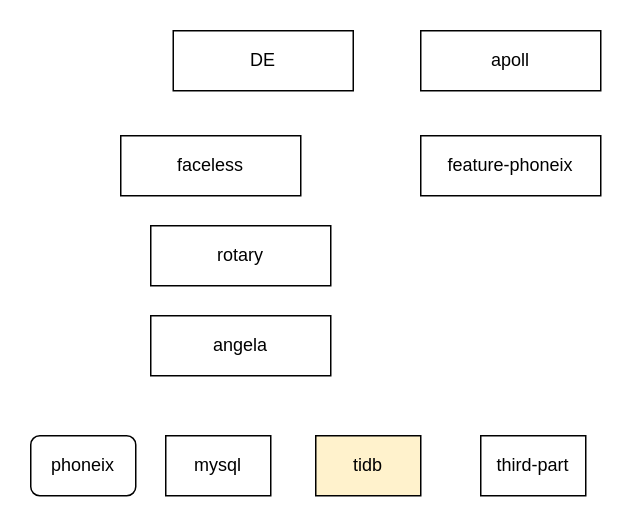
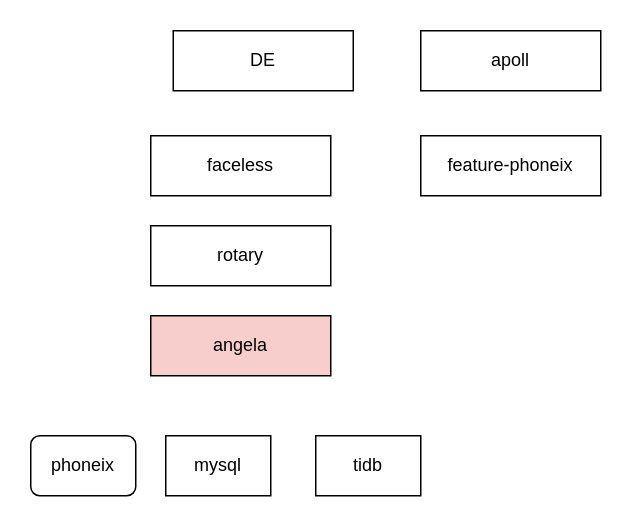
- <mxCell id="4" value="faceless" style="rounded=0;whiteSpace=wrap;html=1;" vertex="1" parent="1"><mxGeometry x="80" y="90" width="120" height="40" as="geometry" /></mxCell>
+ <mxCell id="4" value="faceless" style="rounded=0;whiteSpace=wrap;html=1;" vertex="1" parent="1"><mxGeometry x="100" y="90" width="120" height="40" as="geometry" /></mxCell>
- <mxCell id="3" value="angela" style="rounded=0;whiteSpace=wrap;html=1;" vertex="1" parent="1"><mxGeometry x="100" y="210" width="120" height="40" as="geometry" /></mxCell>
+ <mxCell id="3" value="angela" style="rounded=0;whiteSpace=wrap;html=1;fillColor=#f8cecc;" vertex="1" parent="1"><mxGeometry x="100" y="210" width="120" height="40" as="geometry" /></mxCell>
- <mxCell id="9" value="tidb" style="rounded=1;whiteSpace=wrap;html=1;arcSize=0;fillColor=#fff2cc;" vertex="1" parent="1"><mxGeometry x="210" y="290" width="70" height="40" as="geometry" /></mxCell>
+ <mxCell id="9" value="tidb" style="rounded=1;whiteSpace=wrap;html=1;arcSize=0;" vertex="1" parent="1"><mxGeometry x="210" y="290" width="70" height="40" as="geometry" /></mxCell>
- <mxCell id="11" value="third-part" style="rounded=1;whiteSpace=wrap;html=1;arcSize=0;" vertex="1" parent="1"><mxGeometry x="320" y="290" width="70" height="40" as="geometry" /></mxCell>
